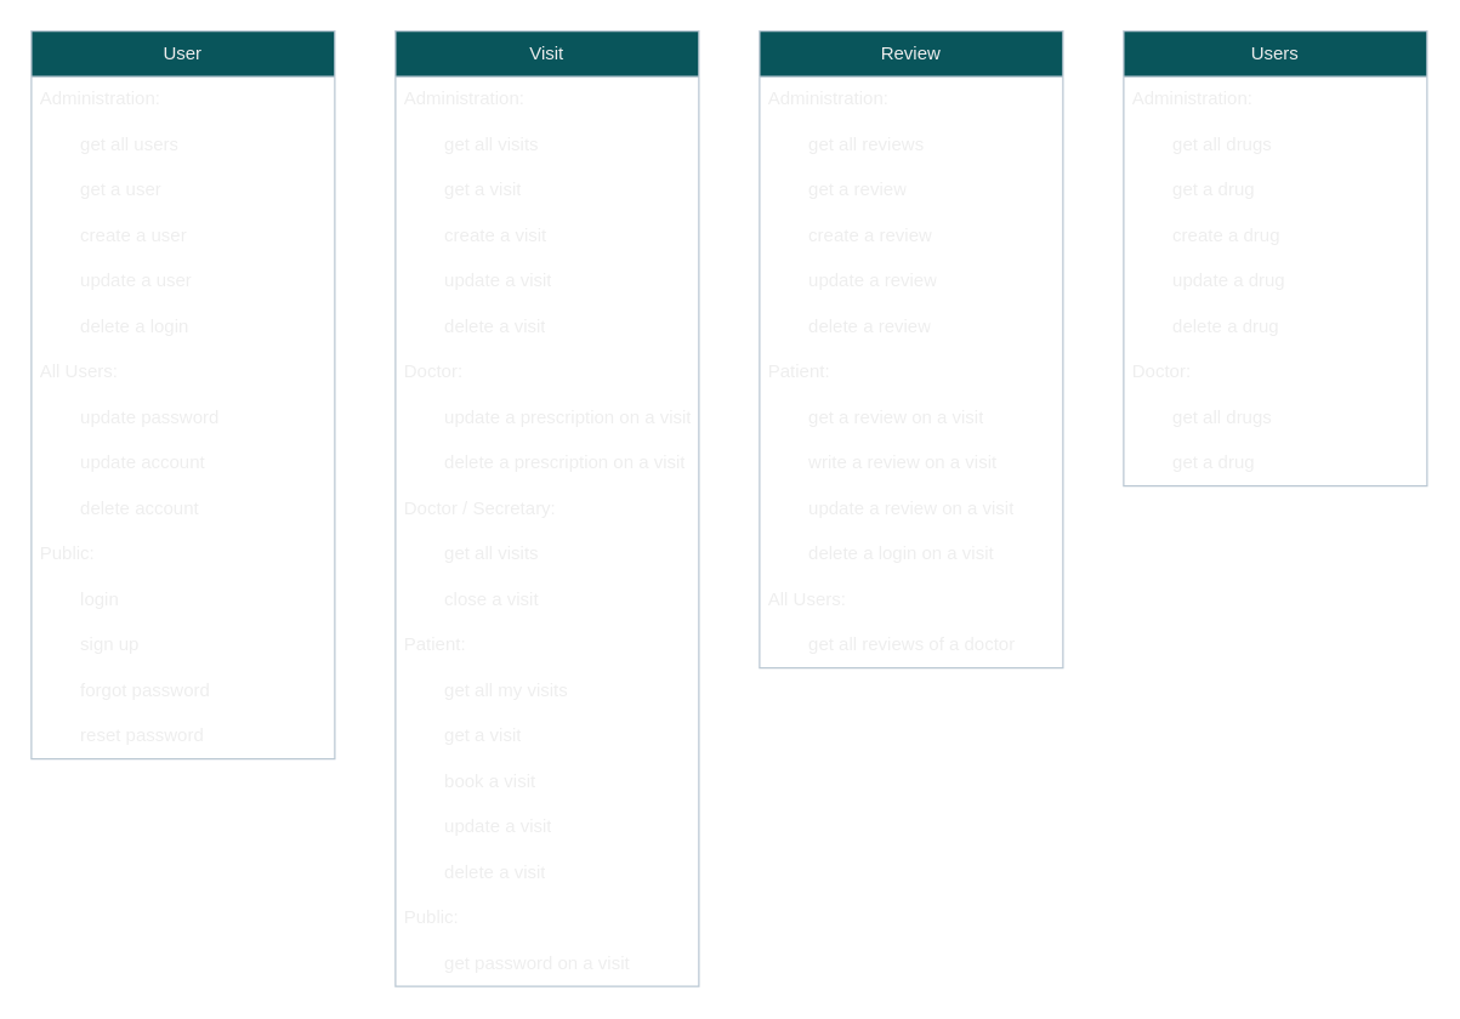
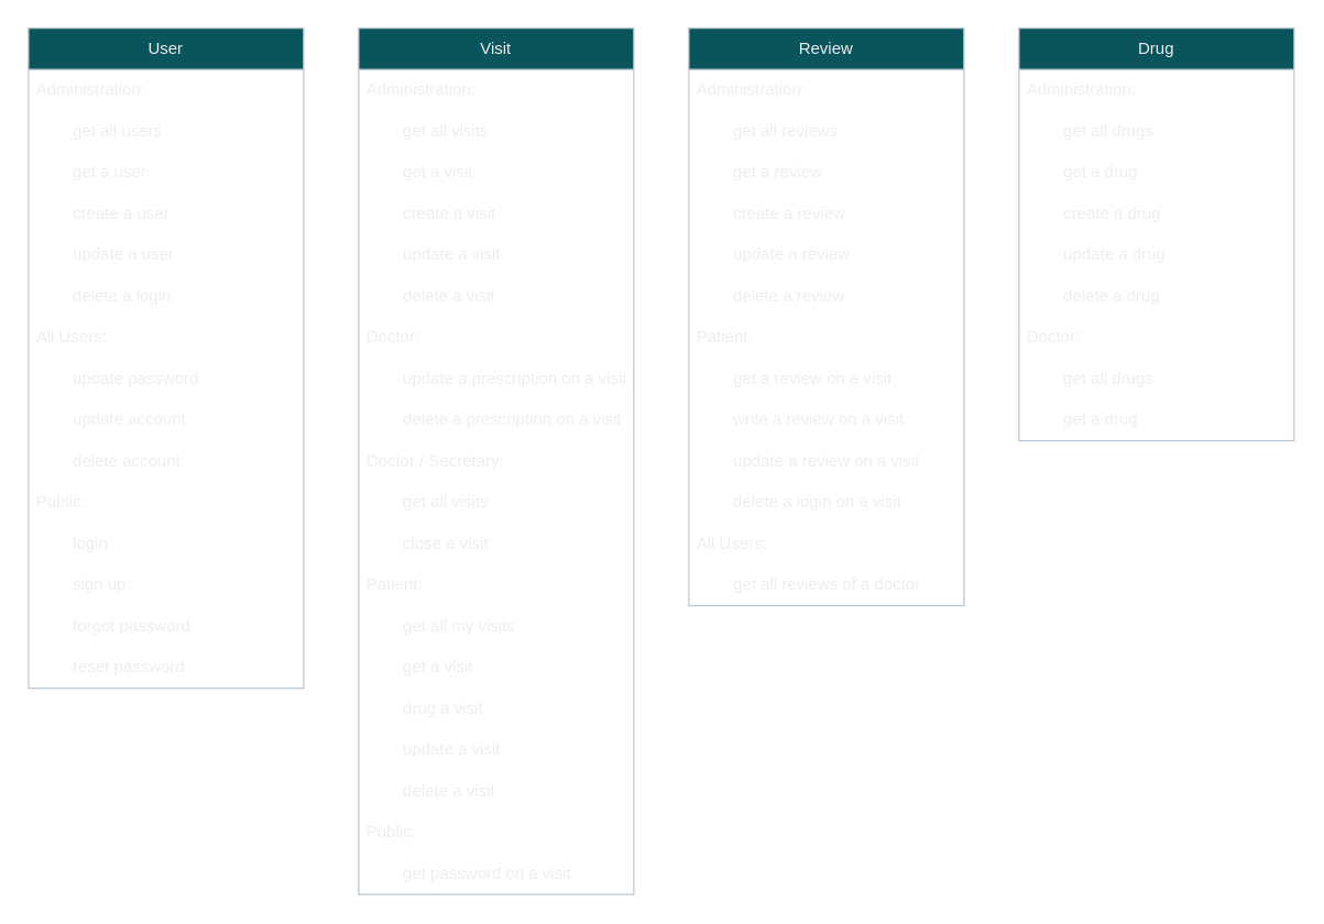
- <mxCell id="53" value="Users" style="swimlane;fontStyle=0;childLayout=stackLayout;horizontal=1;startSize=30;horizontalStack=0;resizeParent=1;resizeParentMax=0;resizeLast=0;collapsible=1;marginBottom=0;whiteSpace=wrap;html=1;labelBackgroundColor=none;fillColor=#09555B;strokeColor=#BAC8D3;fontColor=#EEEEEE;movable=0;resizable=0;rotatable=0;deletable=0;editable=0;locked=1;connectable=0;" parent="1" vertex="1"><mxGeometry x="740" y="20" width="200" height="300" as="geometry" /></mxCell>
+ <mxCell id="53" value="Drug" style="swimlane;fontStyle=0;childLayout=stackLayout;horizontal=1;startSize=30;horizontalStack=0;resizeParent=1;resizeParentMax=0;resizeLast=0;collapsible=1;marginBottom=0;whiteSpace=wrap;html=1;labelBackgroundColor=none;fillColor=#09555B;strokeColor=#BAC8D3;fontColor=#EEEEEE;movable=0;resizable=0;rotatable=0;deletable=0;editable=0;locked=1;connectable=0;" parent="1" vertex="1"><mxGeometry x="740" y="20" width="200" height="300" as="geometry" /></mxCell>
- <mxCell id="34" value="&lt;span style=&quot;white-space: pre;&quot;&gt;&#09;&lt;/span&gt;book a visit" style="text;strokeColor=none;fillColor=none;align=left;verticalAlign=middle;spacingLeft=4;spacingRight=4;overflow=hidden;points=[[0,0.5],[1,0.5]];portConstraint=eastwest;rotatable=0;whiteSpace=wrap;html=1;labelBackgroundColor=none;fontColor=#EEEEEE;fontFamily=Helvetica;movable=0;resizable=0;deletable=0;editable=0;locked=1;connectable=0;" parent="18" vertex="1"><mxGeometry y="480" width="200" height="30" as="geometry" /></mxCell>
+ <mxCell id="34" value="&lt;span style=&quot;white-space: pre;&quot;&gt;&#09;&lt;/span&gt;drug a visit" style="text;strokeColor=none;fillColor=none;align=left;verticalAlign=middle;spacingLeft=4;spacingRight=4;overflow=hidden;points=[[0,0.5],[1,0.5]];portConstraint=eastwest;rotatable=0;whiteSpace=wrap;html=1;labelBackgroundColor=none;fontColor=#EEEEEE;fontFamily=Helvetica;movable=0;resizable=0;deletable=0;editable=0;locked=1;connectable=0;" parent="18" vertex="1"><mxGeometry y="480" width="200" height="30" as="geometry" /></mxCell>
